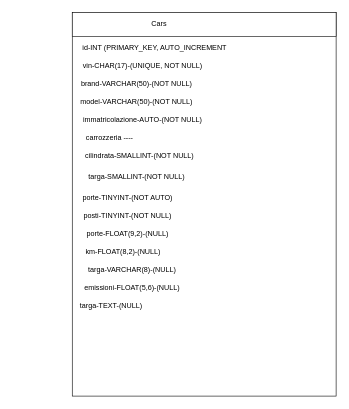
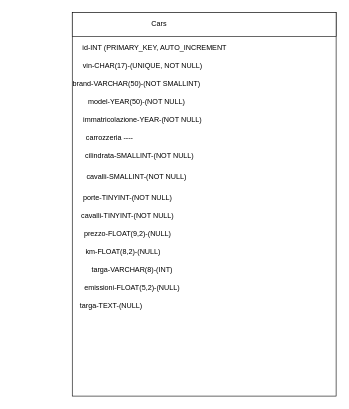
- <mxCell id="5" value="brand-VARCHAR(50)-(NOT NULL)" style="text;html=1;strokeColor=none;fillColor=none;align=center;verticalAlign=middle;whiteSpace=wrap;rounded=0;" vertex="1" parent="1"><mxGeometry x="30" y="130" width="395" height="20" as="geometry" /></mxCell>
+ <mxCell id="5" value="brand-VARCHAR(50)-(NOT SMALLINT)" style="text;html=1;strokeColor=none;fillColor=none;align=center;verticalAlign=middle;whiteSpace=wrap;rounded=0;" vertex="1" parent="1"><mxGeometry x="30" y="130" width="395" height="20" as="geometry" /></mxCell>
- <mxCell id="8" value="model-VARCHAR(50)-(NOT NULL)" style="text;html=1;strokeColor=none;fillColor=none;align=center;verticalAlign=middle;whiteSpace=wrap;rounded=0;" vertex="1" parent="1"><mxGeometry x="30" y="160" width="395" height="20" as="geometry" /></mxCell>
+ <mxCell id="8" value="model-YEAR(50)-(NOT NULL)" style="text;html=1;strokeColor=none;fillColor=none;align=center;verticalAlign=middle;whiteSpace=wrap;rounded=0;" vertex="1" parent="1"><mxGeometry x="30" y="160" width="395" height="20" as="geometry" /></mxCell>
- <mxCell id="6" value="immatricolazione-AUTO-(NOT NULL)" style="text;html=1;strokeColor=none;fillColor=none;align=center;verticalAlign=middle;whiteSpace=wrap;rounded=0;" vertex="1" parent="1"><mxGeometry x="105" y="190" width="265" height="20" as="geometry" /></mxCell>
+ <mxCell id="6" value="immatricolazione-YEAR-(NOT NULL)" style="text;html=1;strokeColor=none;fillColor=none;align=center;verticalAlign=middle;whiteSpace=wrap;rounded=0;" vertex="1" parent="1"><mxGeometry x="105" y="190" width="265" height="20" as="geometry" /></mxCell>
- <mxCell id="15" value="targa-SMALLINT-(NOT NULL)" style="text;html=1;strokeColor=none;fillColor=none;align=center;verticalAlign=middle;whiteSpace=wrap;rounded=0;" vertex="1" parent="1"><mxGeometry x="85" y="285" width="285" height="20" as="geometry" /></mxCell>
+ <mxCell id="15" value="cavalli-SMALLINT-(NOT NULL)" style="text;html=1;strokeColor=none;fillColor=none;align=center;verticalAlign=middle;whiteSpace=wrap;rounded=0;" vertex="1" parent="1"><mxGeometry x="85" y="285" width="285" height="20" as="geometry" /></mxCell>
- <mxCell id="14" value="porte-TINYINT-(NOT AUTO)" style="text;html=1;strokeColor=none;fillColor=none;align=center;verticalAlign=middle;whiteSpace=wrap;rounded=0;" vertex="1" parent="1"><mxGeometry x="75" y="320" width="275" height="20" as="geometry" /></mxCell>
+ <mxCell id="14" value="porte-TINYINT-(NOT NULL)" style="text;html=1;strokeColor=none;fillColor=none;align=center;verticalAlign=middle;whiteSpace=wrap;rounded=0;" vertex="1" parent="1"><mxGeometry x="75" y="320" width="275" height="20" as="geometry" /></mxCell>
- <mxCell id="13" value="posti-TINYINT-(NOT NULL)" style="text;html=1;strokeColor=none;fillColor=none;align=center;verticalAlign=middle;whiteSpace=wrap;rounded=0;" vertex="1" parent="1"><mxGeometry x="80" y="350" width="265" height="20" as="geometry" /></mxCell>
+ <mxCell id="13" value="cavalli-TINYINT-(NOT NULL)" style="text;html=1;strokeColor=none;fillColor=none;align=center;verticalAlign=middle;whiteSpace=wrap;rounded=0;" vertex="1" parent="1"><mxGeometry x="80" y="350" width="265" height="20" as="geometry" /></mxCell>
- <mxCell id="12" value="porte-FLOAT(9,2)-(NULL)" style="text;html=1;strokeColor=none;fillColor=none;align=center;verticalAlign=middle;whiteSpace=wrap;rounded=0;" vertex="1" parent="1"><mxGeometry x="70" y="380" width="285" height="20" as="geometry" /></mxCell>
+ <mxCell id="12" value="prezzo-FLOAT(9,2)-(NULL)" style="text;html=1;strokeColor=none;fillColor=none;align=center;verticalAlign=middle;whiteSpace=wrap;rounded=0;" vertex="1" parent="1"><mxGeometry x="70" y="380" width="285" height="20" as="geometry" /></mxCell>
- <mxCell id="18" value="targa-VARCHAR(8)-(NULL)" style="text;html=1;strokeColor=none;fillColor=none;align=center;verticalAlign=middle;whiteSpace=wrap;rounded=0;" vertex="1" parent="1"><mxGeometry x="40" y="440" width="360" height="20" as="geometry" /></mxCell>
+ <mxCell id="18" value="targa-VARCHAR(8)-(INT)" style="text;html=1;strokeColor=none;fillColor=none;align=center;verticalAlign=middle;whiteSpace=wrap;rounded=0;" vertex="1" parent="1"><mxGeometry x="40" y="440" width="360" height="20" as="geometry" /></mxCell>
- <mxCell id="19" value="emissioni-FLOAT(5,6)-(NULL)" style="text;html=1;strokeColor=none;fillColor=none;align=center;verticalAlign=middle;whiteSpace=wrap;rounded=0;" vertex="1" parent="1"><mxGeometry x="55" y="470" width="330" height="20" as="geometry" /></mxCell>
+ <mxCell id="19" value="emissioni-FLOAT(5,2)-(NULL)" style="text;html=1;strokeColor=none;fillColor=none;align=center;verticalAlign=middle;whiteSpace=wrap;rounded=0;" vertex="1" parent="1"><mxGeometry x="55" y="470" width="330" height="20" as="geometry" /></mxCell>
